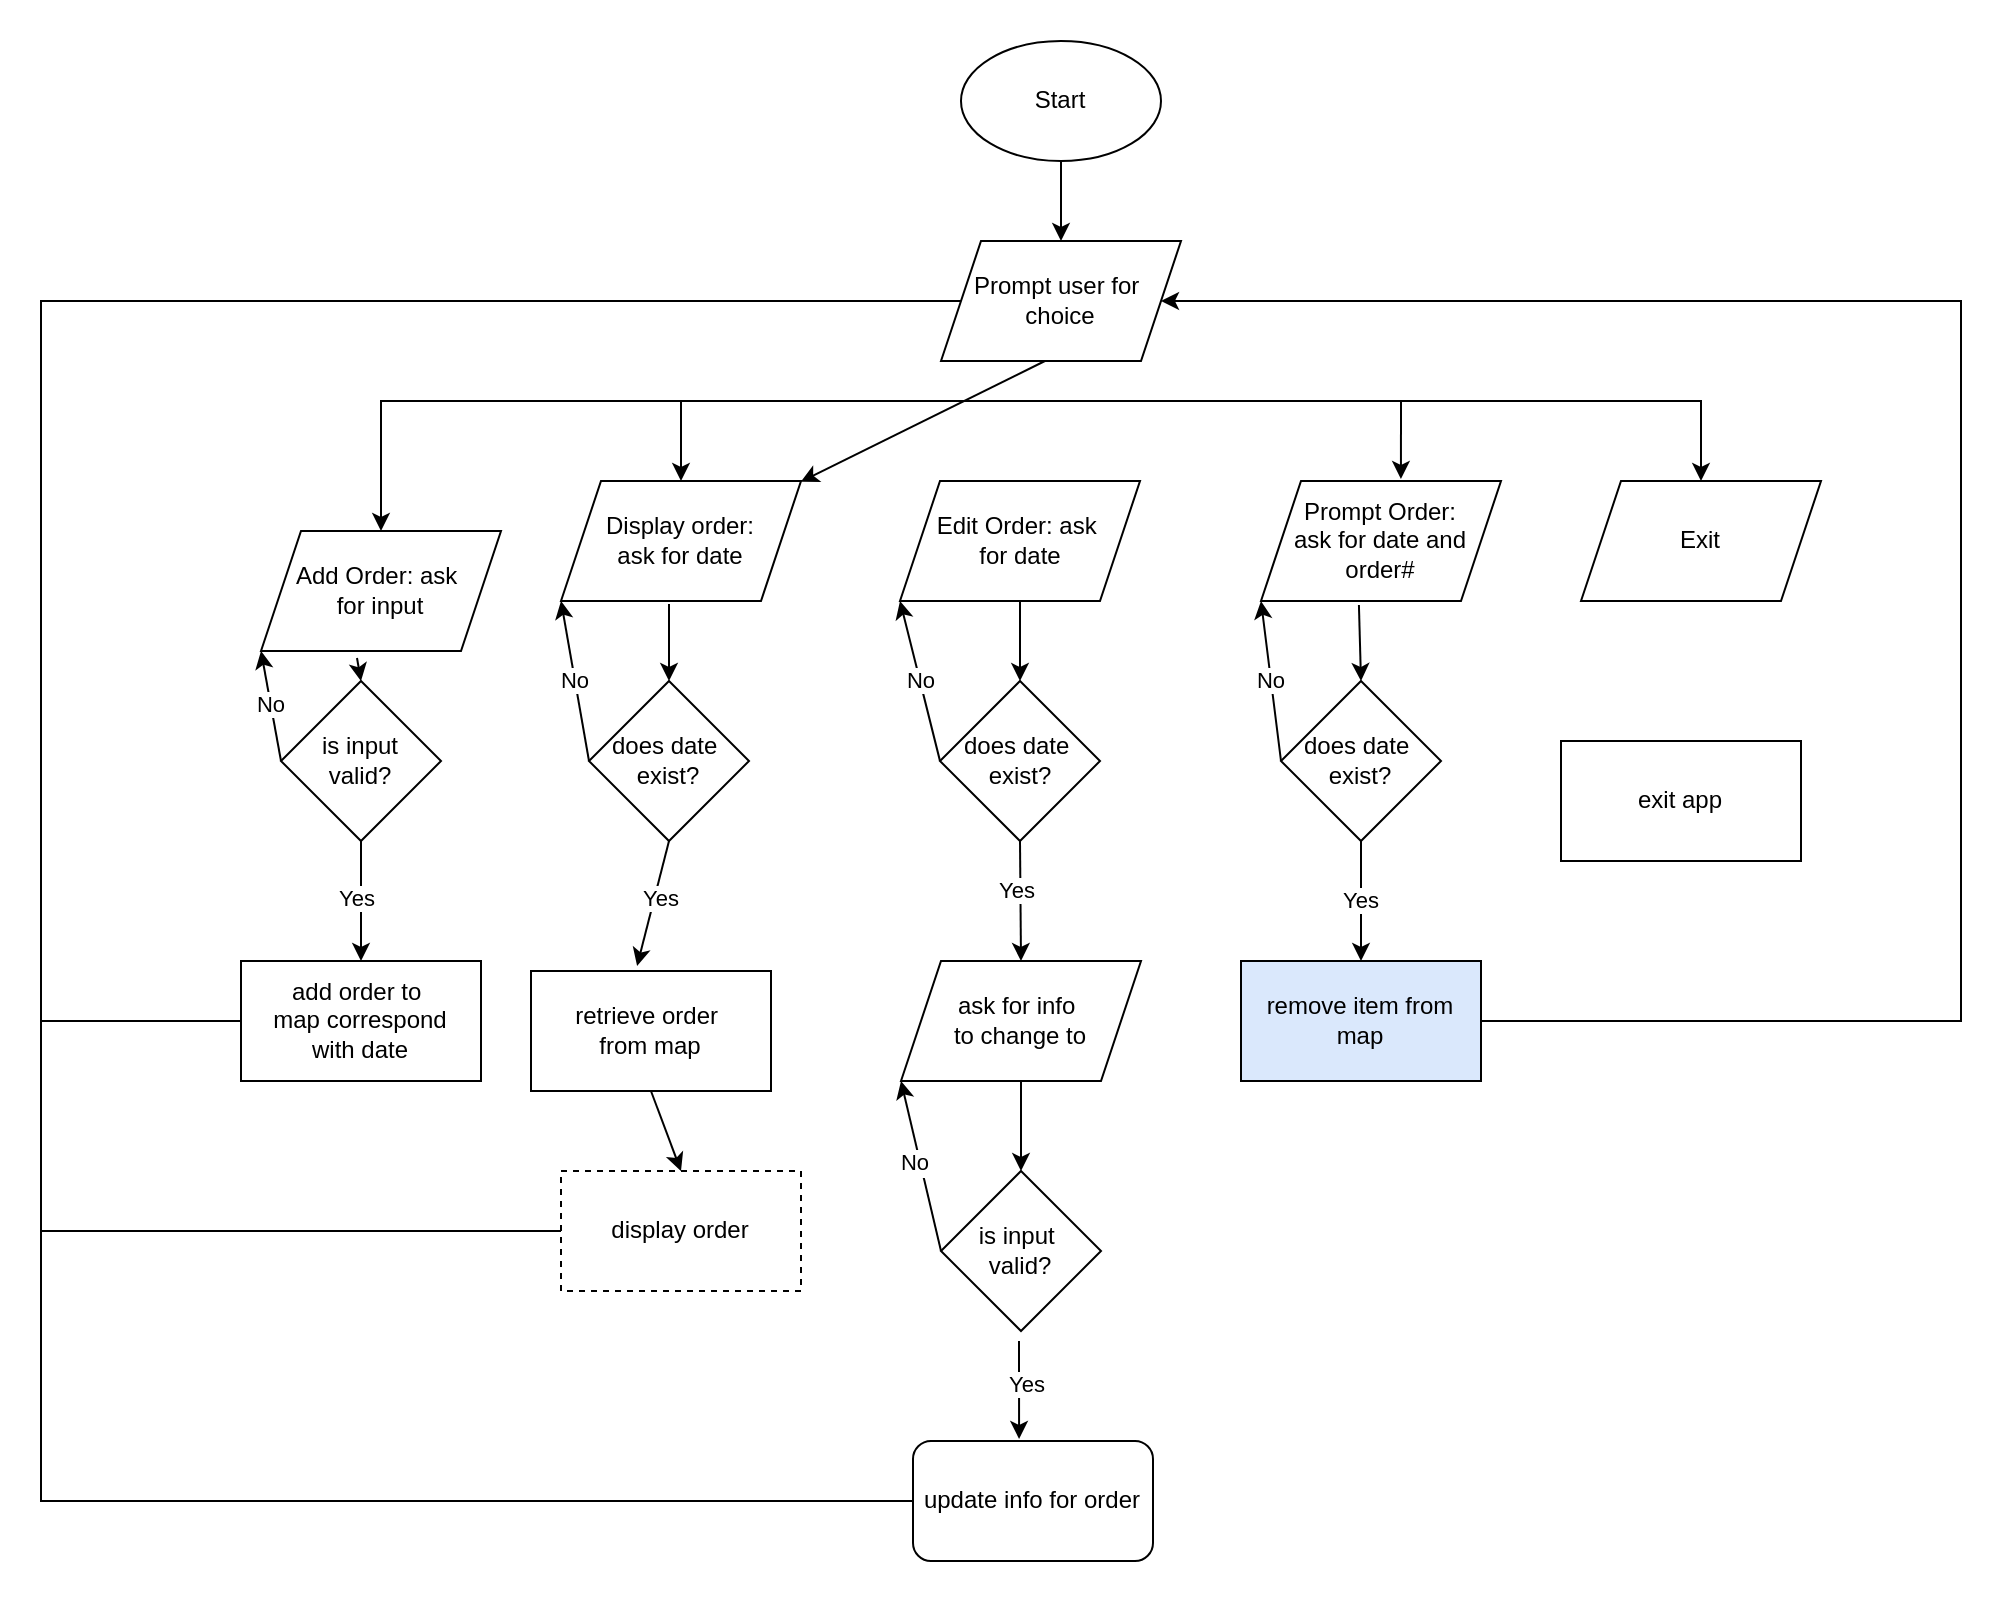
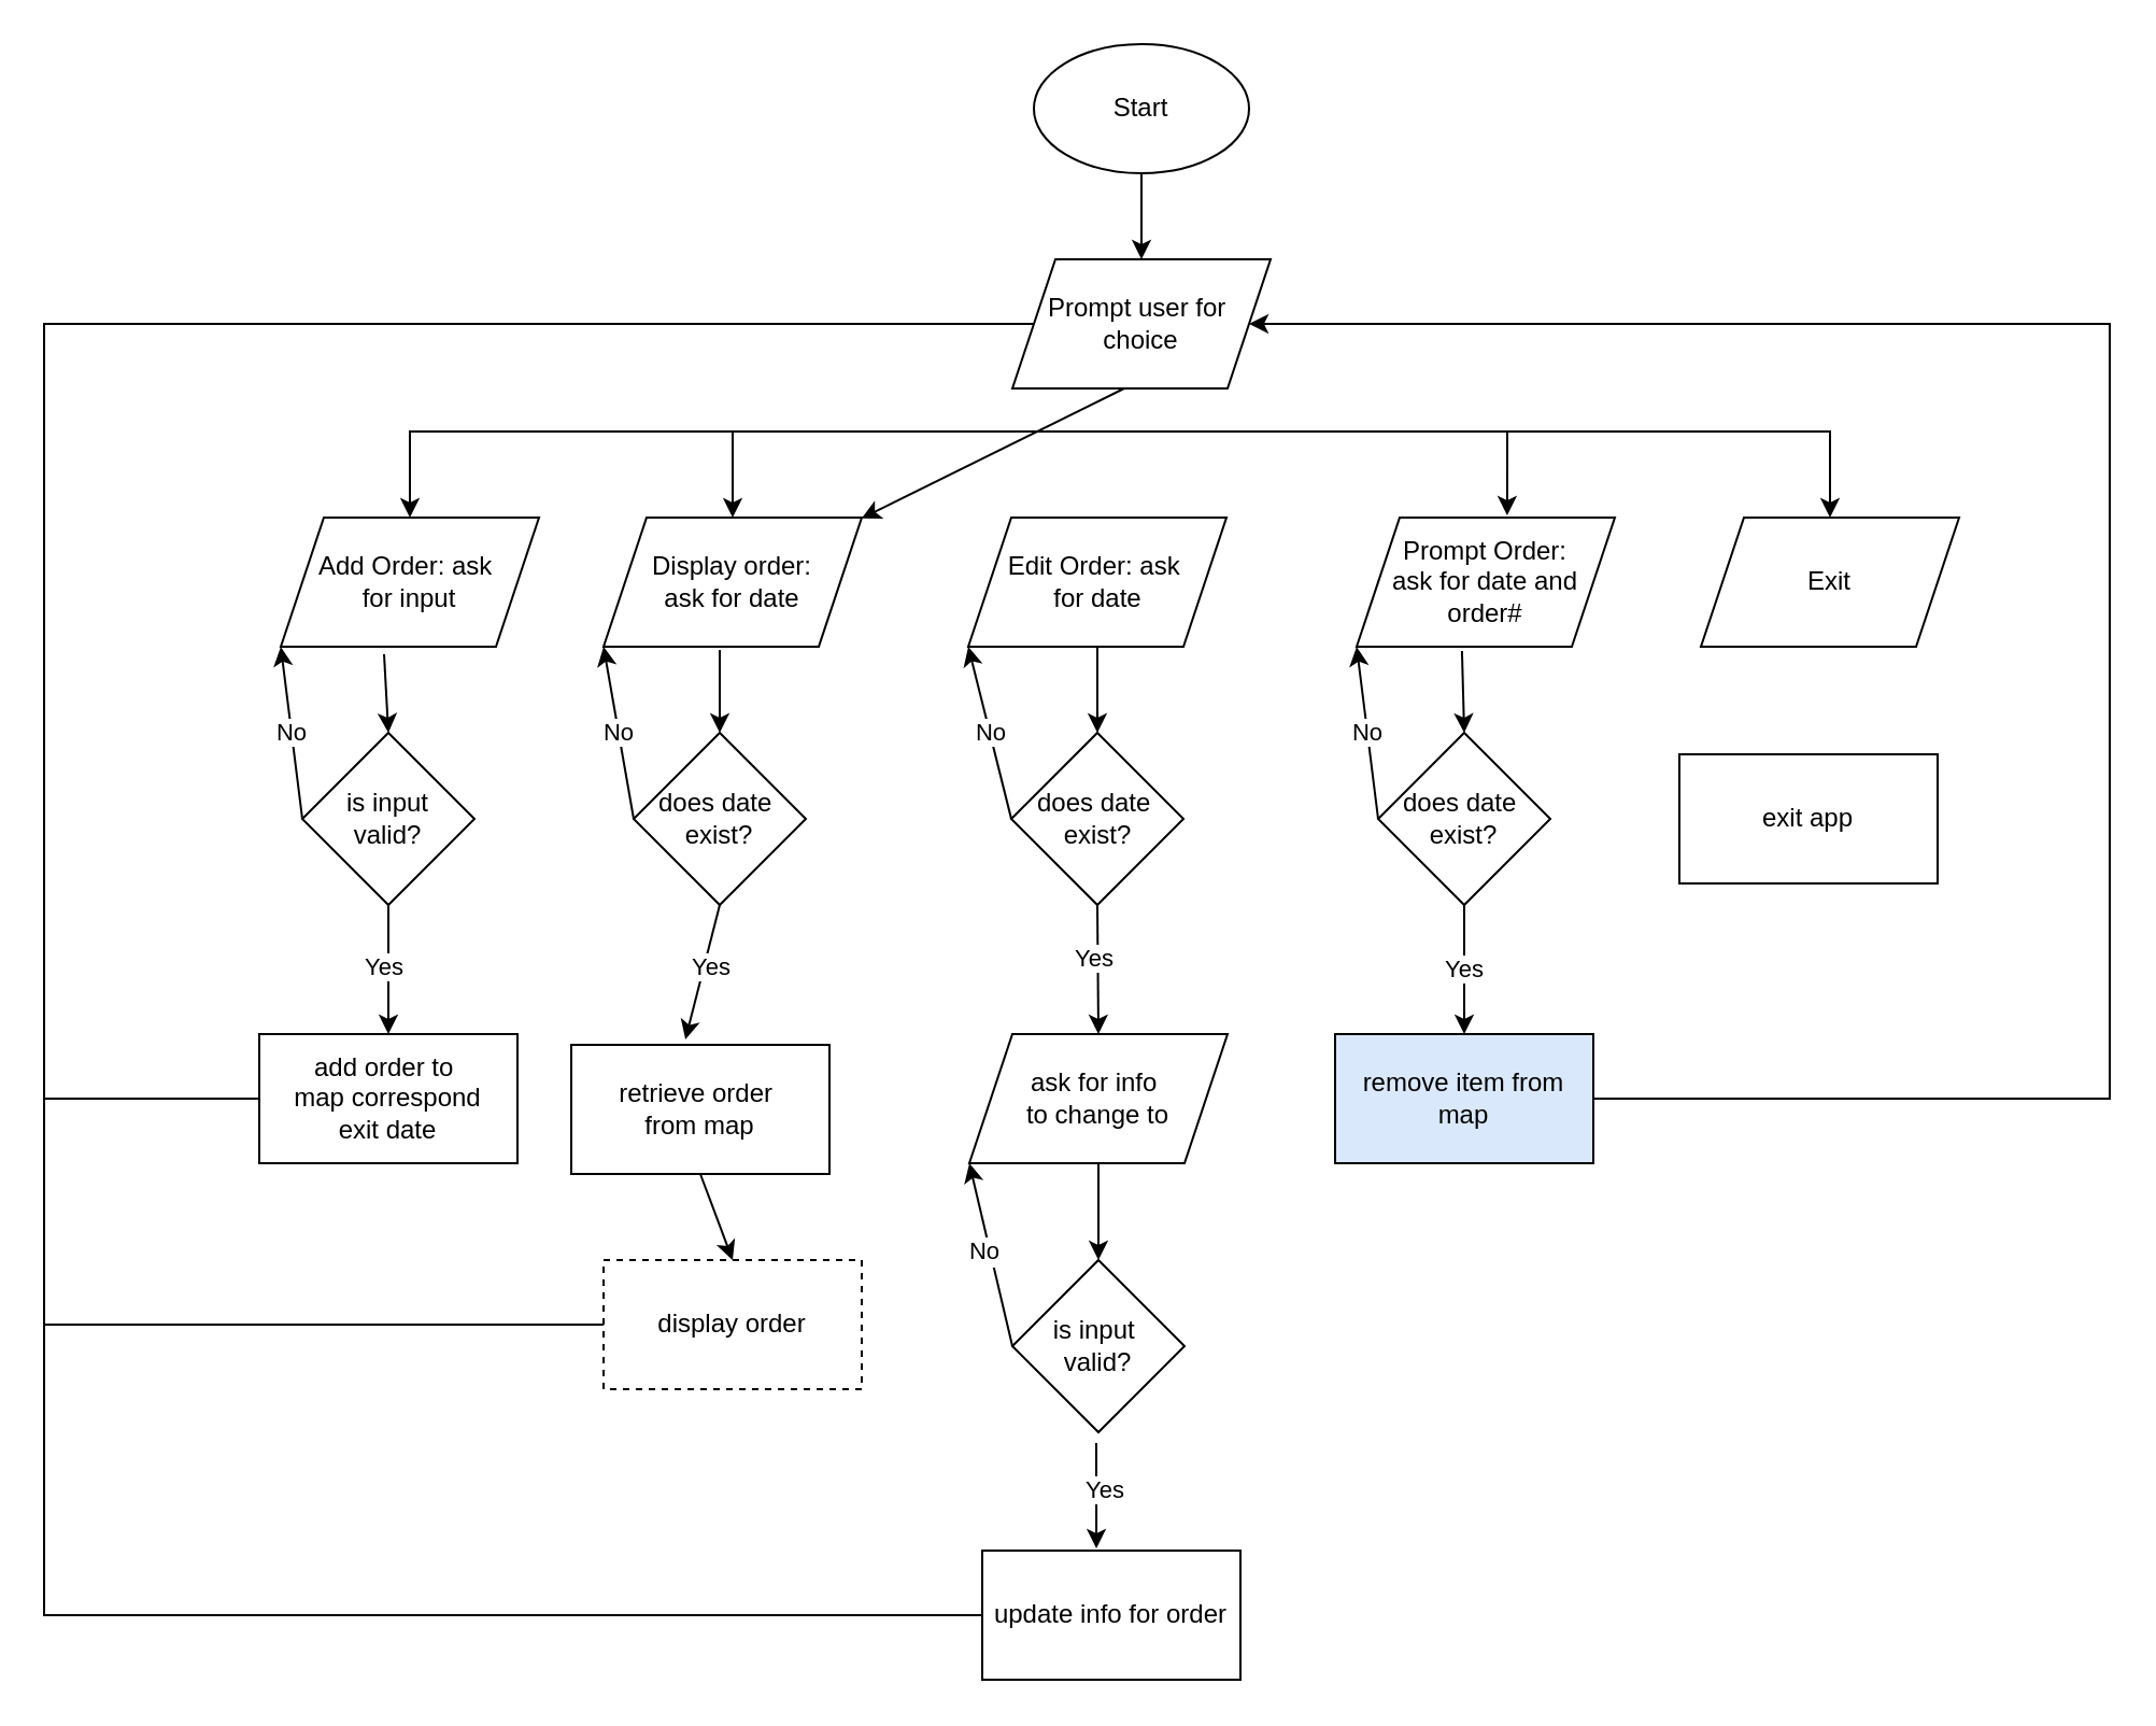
- <mxCell id="4" value="Add Order: ask&amp;nbsp;&lt;br&gt;for input" style="shape=parallelogram;perimeter=parallelogramPerimeter;whiteSpace=wrap;html=1;fixedSize=1;" vertex="1" parent="1"><mxGeometry x="130" y="265" width="120" height="60" as="geometry" /></mxCell>
+ <mxCell id="4" value="Add Order: ask&amp;nbsp;&lt;br&gt;for input" style="shape=parallelogram;perimeter=parallelogramPerimeter;whiteSpace=wrap;html=1;fixedSize=1;" vertex="1" parent="1"><mxGeometry x="130" y="240" width="120" height="60" as="geometry" /></mxCell>
- <mxCell id="40" value="exit app" style="rounded=0;whiteSpace=wrap;html=1;" vertex="1" parent="1"><mxGeometry x="780" y="370" width="120" height="60" as="geometry" /></mxCell>
+ <mxCell id="40" value="exit app" style="rounded=0;whiteSpace=wrap;html=1;" vertex="1" parent="1"><mxGeometry x="780" y="350" width="120" height="60" as="geometry" /></mxCell>
- <mxCell id="7" value="add order to&amp;nbsp;&lt;br&gt;map correspond&lt;br&gt;with date" style="rounded=0;whiteSpace=wrap;html=1;" vertex="1" parent="1"><mxGeometry x="120" y="480" width="120" height="60" as="geometry" /></mxCell>
+ <mxCell id="7" value="add order to&amp;nbsp;&lt;br&gt;map correspond&lt;br&gt;exit date" style="rounded=0;whiteSpace=wrap;html=1;" vertex="1" parent="1"><mxGeometry x="120" y="480" width="120" height="60" as="geometry" /></mxCell>
- <mxCell id="27" value="update info for order" style="whiteSpace=wrap;html=1;rounded=1;" vertex="1" parent="1"><mxGeometry x="456" y="720" width="120" height="60" as="geometry" /></mxCell>
+ <mxCell id="27" value="update info for order" style="rounded=0;whiteSpace=wrap;html=1;" vertex="1" parent="1"><mxGeometry x="456" y="720" width="120" height="60" as="geometry" /></mxCell>
